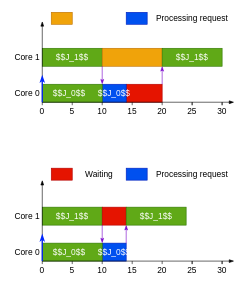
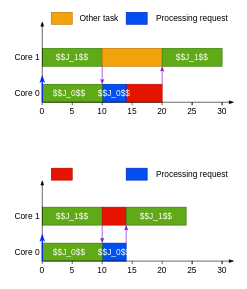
+ <mxCell id="36" value="Other task" style="text;html=1;strokeColor=none;fillColor=none;align=center;verticalAlign=middle;whiteSpace=wrap;rounded=0;fontSize=14;fontColor=#000000;" parent="1" vertex="1"><mxGeometry x="130" y="20" width="70" height="20" as="geometry" /></mxCell>
- <mxCell id="72" value="Waiting" style="text;html=1;strokeColor=none;fillColor=none;align=center;verticalAlign=middle;whiteSpace=wrap;rounded=0;fontSize=14;fontColor=#000000;" parent="1" vertex="1"><mxGeometry x="130" y="280" width="70" height="20" as="geometry" /></mxCell>
